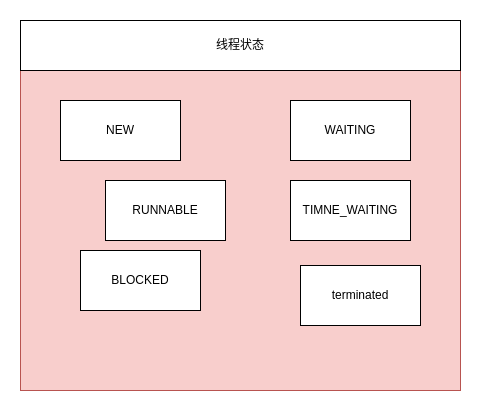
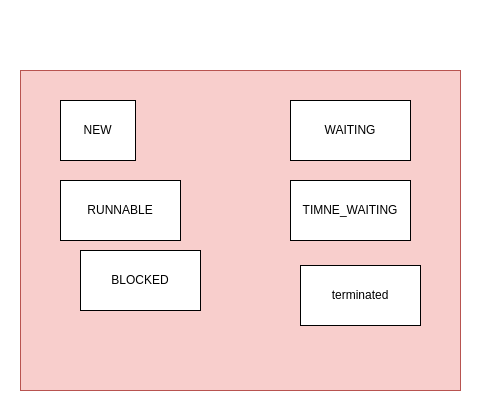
- <mxCell id="3" value="&lt;div&gt;线程状态&lt;/div&gt;" style="rounded=0;whiteSpace=wrap;html=1;" vertex="1" parent="1"><mxGeometry x="20" y="20" width="440" height="50" as="geometry" /></mxCell>
- <mxCell id="4" value="NEW" style="rounded=0;whiteSpace=wrap;html=1;" vertex="1" parent="1"><mxGeometry x="60" y="100" width="120" height="60" as="geometry" /></mxCell>
+ <mxCell id="4" value="NEW" style="rounded=0;whiteSpace=wrap;html=1;" vertex="1" parent="1"><mxGeometry x="60" y="100" width="75" height="60" as="geometry" /></mxCell>
- <mxCell id="6" value="RUNNABLE" style="rounded=0;whiteSpace=wrap;html=1;" vertex="1" parent="1"><mxGeometry x="105" y="180" width="120" height="60" as="geometry" /></mxCell>
+ <mxCell id="6" value="RUNNABLE" style="rounded=0;whiteSpace=wrap;html=1;" vertex="1" parent="1"><mxGeometry x="60" y="180" width="120" height="60" as="geometry" /></mxCell>
